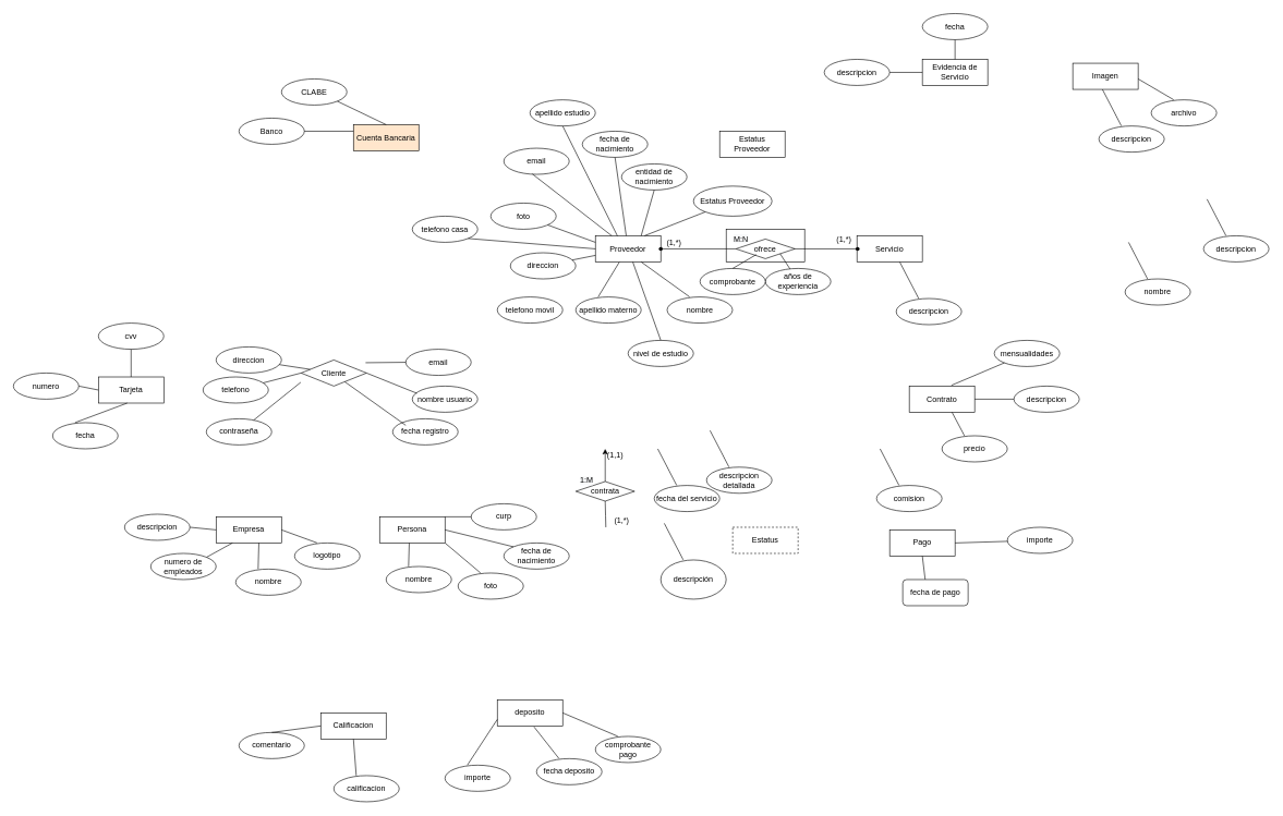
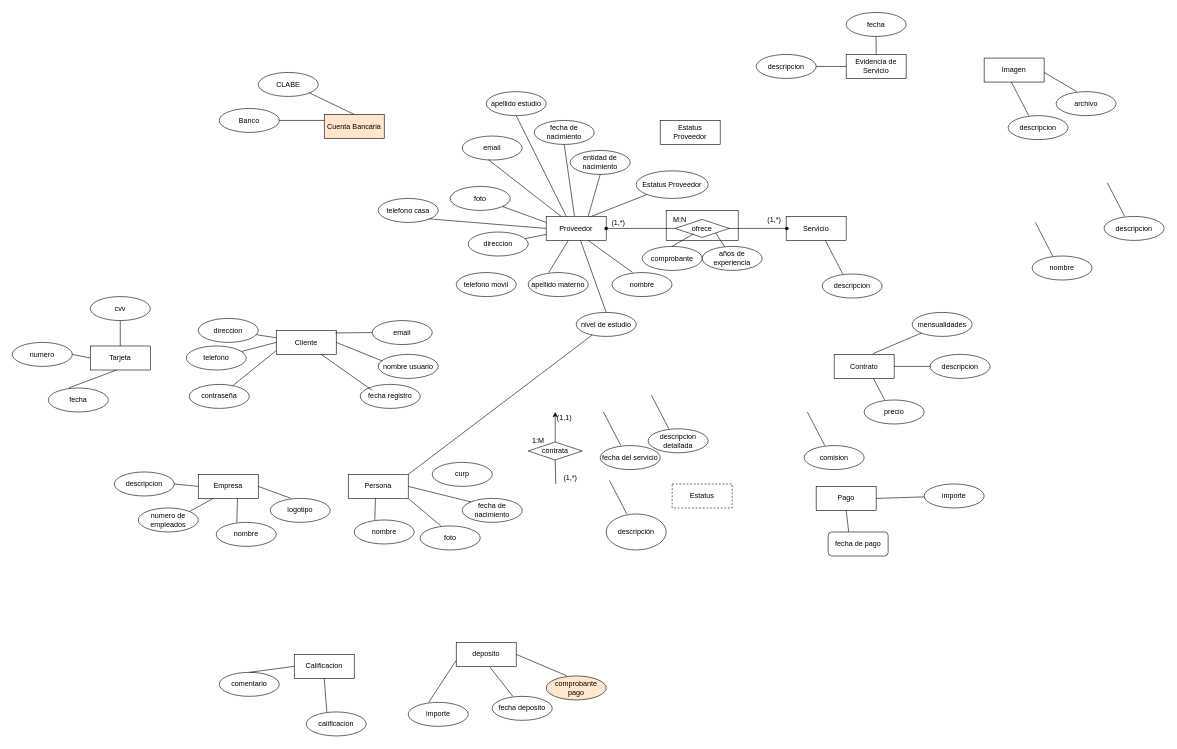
- <mxCell id="48" value="Cliente" style="rhombus;whiteSpace=wrap;html=1;align=center;" parent="1" vertex="1"><mxGeometry x="460" y="550" width="100" height="40" as="geometry" /></mxCell>
+ <mxCell id="48" value="Cliente" style="whiteSpace=wrap;html=1;align=center;" parent="1" vertex="1"><mxGeometry x="460" y="550" width="100" height="40" as="geometry" /></mxCell>
- <mxCell id="78" value="" style="endArrow=none;html=1;rounded=0;exitX=1;exitY=0;exitDx=0;exitDy=0;" parent="1" source="62" target="77" edge="1"><mxGeometry width="50" height="50" relative="1" as="geometry"><mxPoint x="585.364" y="810" as="sourcePoint" /><mxPoint x="711" y="878" as="targetPoint" /></mxGeometry></mxCell>
+ <mxCell id="78" value="" style="endArrow=none;html=1;rounded=0;exitX=1;exitY=0;exitDx=0;exitDy=0;" parent="1" source="62" target="23" edge="1"><mxGeometry width="50" height="50" relative="1" as="geometry"><mxPoint x="585.364" y="810" as="sourcePoint" /><mxPoint x="711" y="878" as="targetPoint" /></mxGeometry></mxCell>
- <mxCell id="131" value="comprobante pago" style="ellipse;whiteSpace=wrap;html=1;align=center;" parent="1" vertex="1"><mxGeometry x="910" y="1126" width="100" height="40" as="geometry" /></mxCell>
+ <mxCell id="131" value="comprobante pago" style="ellipse;whiteSpace=wrap;html=1;align=center;fillColor=#ffe6cc;" parent="1" vertex="1"><mxGeometry x="910" y="1126" width="100" height="40" as="geometry" /></mxCell>
